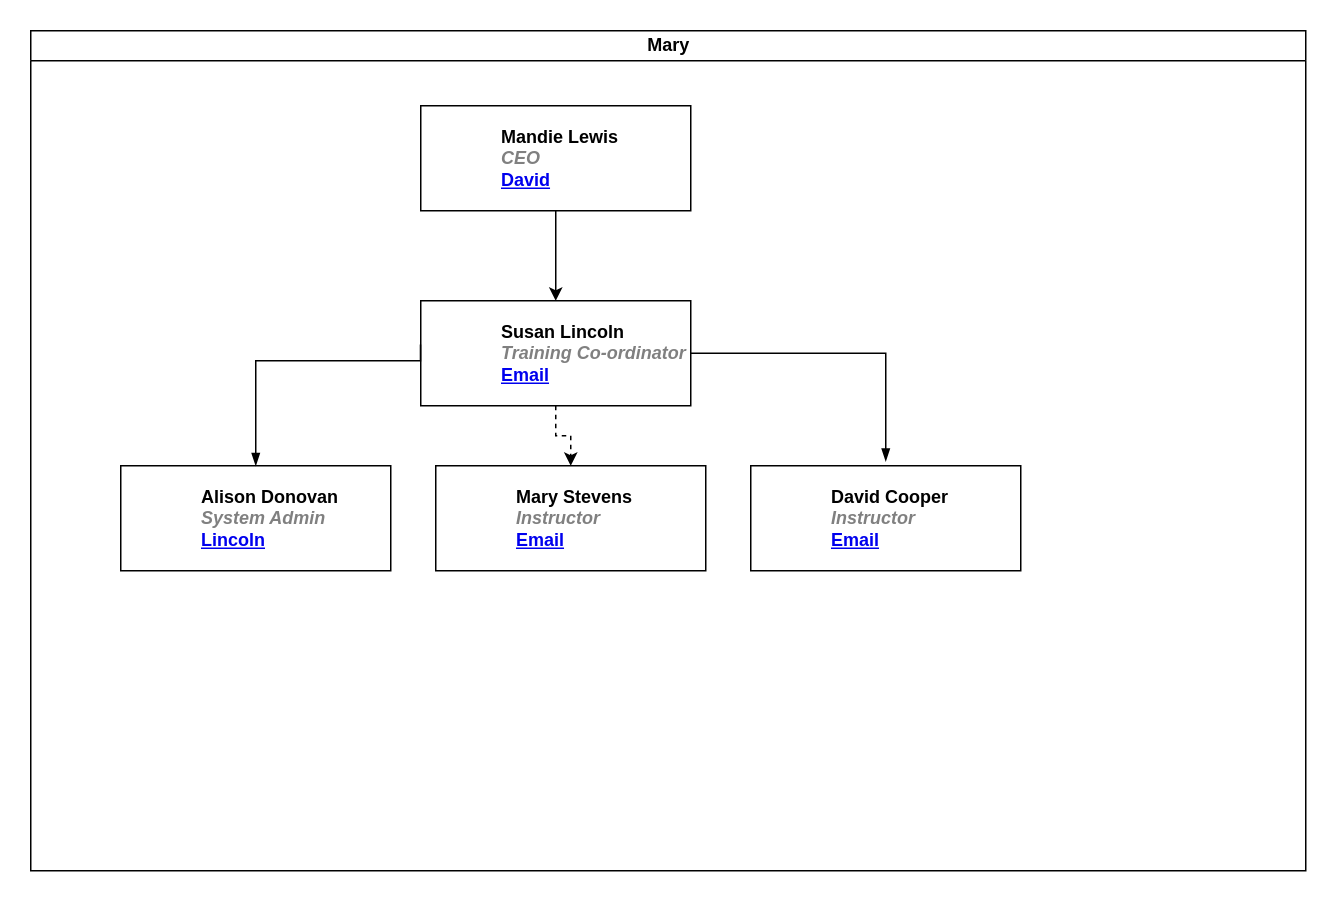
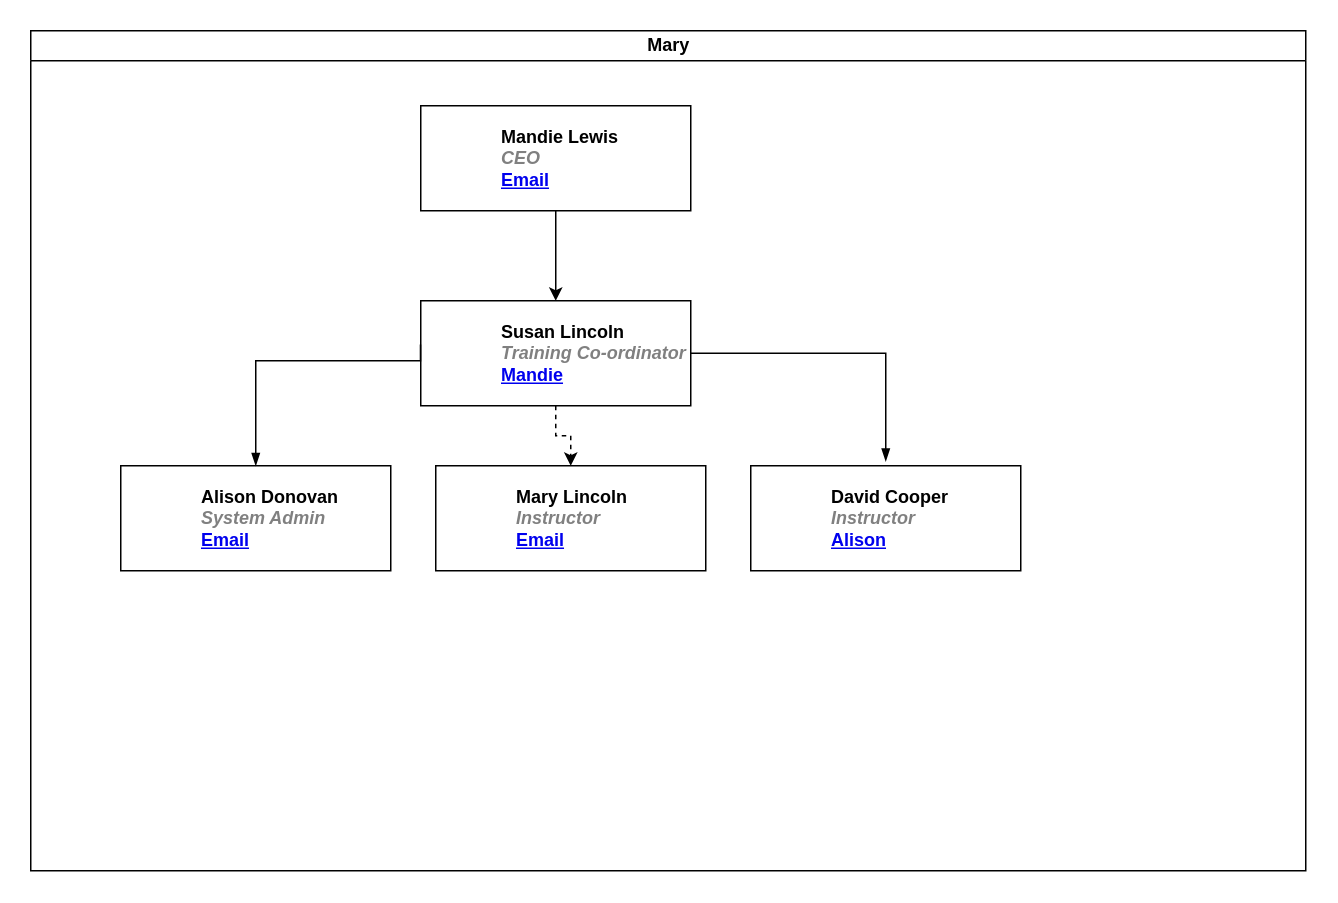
- <mxCell id="3" value="Mandie Lewis&lt;br&gt;&lt;i style=&quot;color: gray&quot;&gt;CEO&lt;/i&gt;&lt;br&gt;&lt;a href=&quot;mailto:me@example.com&quot;&gt;David&lt;/a&gt;" style="label;image=https://cdn3.iconfinder.com/data/icons/user-avatars-1/512/users-3-128.png;whiteSpace=wrap;html=1;rounded=0;glass=0;treeMoving=1;treeFolding=1;" parent="2" vertex="1"><mxGeometry x="260" y="50" width="180" height="70" as="geometry" /></mxCell>
+ <mxCell id="3" value="Mandie Lewis&lt;br&gt;&lt;i style=&quot;color: gray&quot;&gt;CEO&lt;/i&gt;&lt;br&gt;&lt;a href=&quot;mailto:me@example.com&quot;&gt;Email&lt;/a&gt;" style="label;image=https://cdn3.iconfinder.com/data/icons/user-avatars-1/512/users-3-128.png;whiteSpace=wrap;html=1;rounded=0;glass=0;treeMoving=1;treeFolding=1;" parent="2" vertex="1"><mxGeometry x="260" y="50" width="180" height="70" as="geometry" /></mxCell>
- <mxCell id="8" value="Susan Lincoln&lt;br&gt;&lt;i style=&quot;color: gray&quot;&gt;Training Co-ordinator&lt;/i&gt;&lt;br&gt;&lt;a href=&quot;mailto:me@example.com&quot;&gt;Email&lt;/a&gt;" style="label;image=https://cdn3.iconfinder.com/data/icons/user-avatars-1/512/users-3-128.png;whiteSpace=wrap;html=1;rounded=0;glass=0;treeMoving=1;treeFolding=1;" vertex="1" parent="2"><mxGeometry x="260" y="180" width="180" height="70" as="geometry" /></mxCell>
+ <mxCell id="8" value="Susan Lincoln&lt;br&gt;&lt;i style=&quot;color: gray&quot;&gt;Training Co-ordinator&lt;/i&gt;&lt;br&gt;&lt;a href=&quot;mailto:me@example.com&quot;&gt;Mandie&lt;/a&gt;" style="label;image=https://cdn3.iconfinder.com/data/icons/user-avatars-1/512/users-3-128.png;whiteSpace=wrap;html=1;rounded=0;glass=0;treeMoving=1;treeFolding=1;" vertex="1" parent="2"><mxGeometry x="260" y="180" width="180" height="70" as="geometry" /></mxCell>
- <mxCell id="9" value="Alison Donovan&lt;br&gt;&lt;i style=&quot;color: gray&quot;&gt;System Admin&lt;/i&gt;&lt;br&gt;&lt;a href=&quot;mailto:me@example.com&quot;&gt;Lincoln&lt;/a&gt;" style="label;image=https://cdn3.iconfinder.com/data/icons/user-avatars-1/512/users-2-128.png;whiteSpace=wrap;html=1;rounded=0;glass=0;" vertex="1" parent="2"><mxGeometry x="60" y="290" width="180" height="70" as="geometry" /></mxCell>
+ <mxCell id="9" value="Alison Donovan&lt;br&gt;&lt;i style=&quot;color: gray&quot;&gt;System Admin&lt;/i&gt;&lt;br&gt;&lt;a href=&quot;mailto:me@example.com&quot;&gt;Email&lt;/a&gt;" style="label;image=https://cdn3.iconfinder.com/data/icons/user-avatars-1/512/users-2-128.png;whiteSpace=wrap;html=1;rounded=0;glass=0;" vertex="1" parent="2"><mxGeometry x="60" y="290" width="180" height="70" as="geometry" /></mxCell>
- <mxCell id="6" value="Mary Stevens&lt;br&gt;&lt;i style=&quot;color: gray&quot;&gt;Instructor&lt;/i&gt;&lt;br&gt;&lt;a href=&quot;mailto:me@example.com&quot;&gt;Email&lt;/a&gt;" style="label;image=https://cdn3.iconfinder.com/data/icons/user-avatars-1/512/users-3-128.png;whiteSpace=wrap;html=1;rounded=0;glass=0;treeMoving=1;treeFolding=1;" vertex="1" parent="2"><mxGeometry x="270" y="290" width="180" height="70" as="geometry" /></mxCell>
+ <mxCell id="6" value="Mary Lincoln&lt;br&gt;&lt;i style=&quot;color: gray&quot;&gt;Instructor&lt;/i&gt;&lt;br&gt;&lt;a href=&quot;mailto:me@example.com&quot;&gt;Email&lt;/a&gt;" style="label;image=https://cdn3.iconfinder.com/data/icons/user-avatars-1/512/users-3-128.png;whiteSpace=wrap;html=1;rounded=0;glass=0;treeMoving=1;treeFolding=1;" vertex="1" parent="2"><mxGeometry x="270" y="290" width="180" height="70" as="geometry" /></mxCell>
- <mxCell id="10" value="David Cooper&lt;br&gt;&lt;i style=&quot;color: gray&quot;&gt;Instructor&lt;/i&gt;&lt;br&gt;&lt;a href=&quot;mailto:me@example.com&quot;&gt;Email&lt;/a&gt;" style="label;image=https://cdn3.iconfinder.com/data/icons/user-avatars-1/512/users-2-128.png;whiteSpace=wrap;html=1;rounded=0;glass=0;" vertex="1" parent="2"><mxGeometry x="480" y="290" width="180" height="70" as="geometry" /></mxCell>
+ <mxCell id="10" value="David Cooper&lt;br&gt;&lt;i style=&quot;color: gray&quot;&gt;Instructor&lt;/i&gt;&lt;br&gt;&lt;a href=&quot;mailto:me@example.com&quot;&gt;Alison&lt;/a&gt;" style="label;image=https://cdn3.iconfinder.com/data/icons/user-avatars-1/512/users-2-128.png;whiteSpace=wrap;html=1;rounded=0;glass=0;" vertex="1" parent="2"><mxGeometry x="480" y="290" width="180" height="70" as="geometry" /></mxCell>
